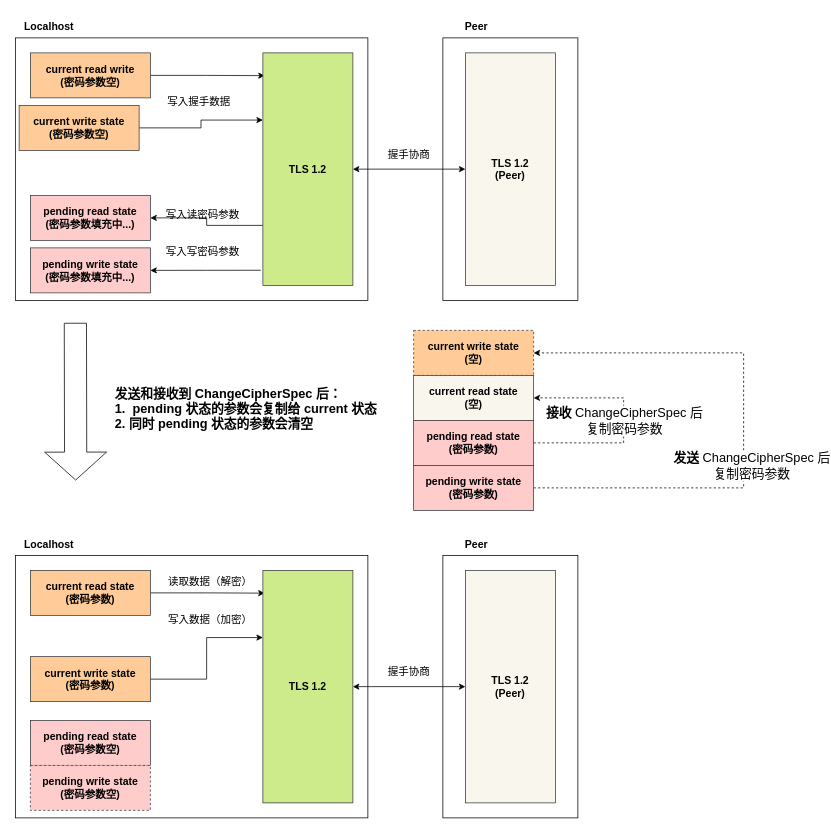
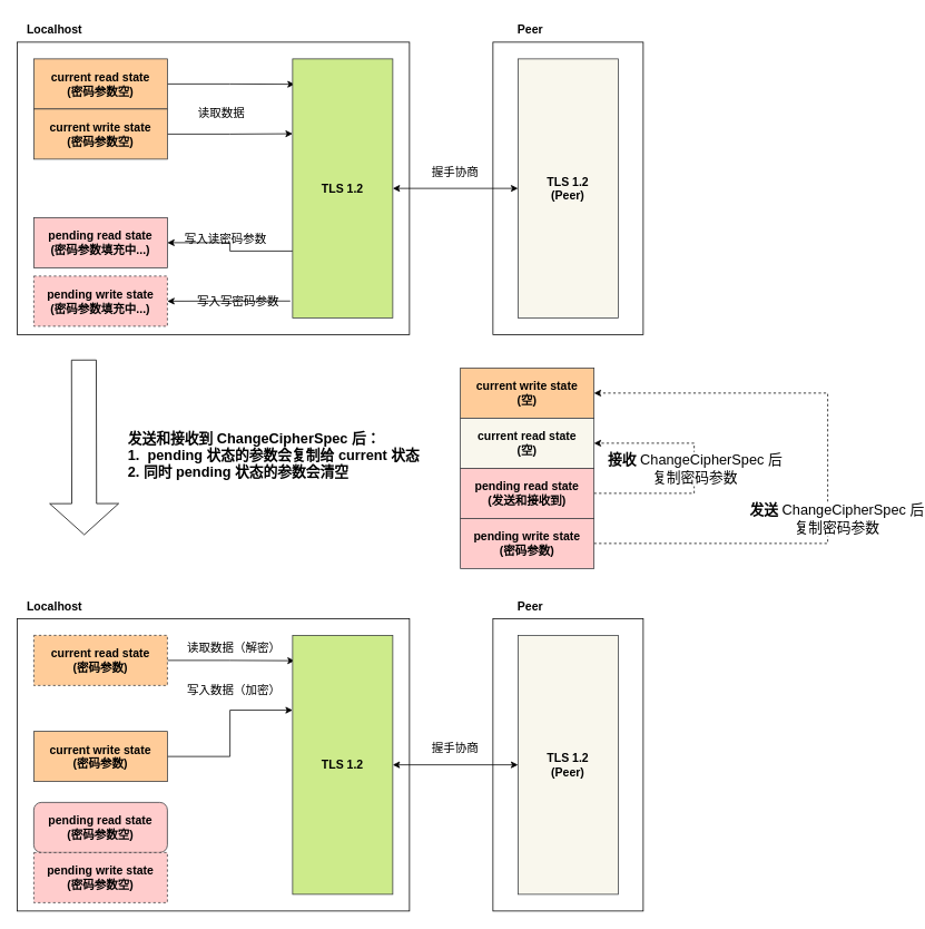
- <mxCell id="5" value="current read write&lt;br style=&quot;font-size: 14px;&quot;&gt;(密码参数空)" style="rounded=0;whiteSpace=wrap;html=1;fontStyle=1;fontSize=14;fillColor=#ffcc99;strokeColor=#36393d;" vertex="1" parent="1"><mxGeometry x="40" y="70" width="160" height="60" as="geometry" /></mxCell>
+ <mxCell id="5" value="current read state&lt;br style=&quot;font-size: 14px;&quot;&gt;(密码参数空)" style="rounded=0;whiteSpace=wrap;html=1;fontStyle=1;fontSize=14;fillColor=#ffcc99;strokeColor=#36393d;" vertex="1" parent="1"><mxGeometry x="40" y="70" width="160" height="60" as="geometry" /></mxCell>
- <mxCell id="15" value="写入握手数据" style="text;html=1;strokeColor=none;fillColor=none;align=center;verticalAlign=middle;whiteSpace=wrap;rounded=0;fontSize=14;" vertex="1" parent="1"><mxGeometry x="220" y="120" width="90" height="30" as="geometry" /></mxCell>
+ <mxCell id="15" value="读取数据" style="text;html=1;strokeColor=none;fillColor=none;align=center;verticalAlign=middle;whiteSpace=wrap;rounded=0;fontSize=14;" vertex="1" parent="1"><mxGeometry x="220" y="120" width="90" height="30" as="geometry" /></mxCell>
- <mxCell id="7" value="current write state&lt;br style=&quot;font-size: 14px;&quot;&gt;(密码参数空)" style="rounded=0;whiteSpace=wrap;html=1;fontStyle=1;fontSize=14;fillColor=#ffcc99;strokeColor=#36393d;" vertex="1" parent="1"><mxGeometry x="25" y="140" width="160" height="60" as="geometry" /></mxCell>
+ <mxCell id="7" value="current write state&lt;br style=&quot;font-size: 14px;&quot;&gt;(密码参数空)" style="rounded=0;whiteSpace=wrap;html=1;fontStyle=1;fontSize=14;fillColor=#ffcc99;strokeColor=#36393d;" vertex="1" parent="1"><mxGeometry x="40" y="130" width="160" height="60" as="geometry" /></mxCell>
- <mxCell id="18" value="写入写密码参数" style="text;html=1;strokeColor=none;fillColor=none;align=center;verticalAlign=middle;whiteSpace=wrap;rounded=0;fontSize=14;" vertex="1" parent="1"><mxGeometry x="220" y="320" width="100" height="30" as="geometry" /></mxCell>
+ <mxCell id="18" value="写入写密码参数" style="text;html=1;strokeColor=none;fillColor=none;align=center;verticalAlign=middle;whiteSpace=wrap;rounded=0;fontSize=14;" vertex="1" parent="1"><mxGeometry x="235" y="345" width="100" height="30" as="geometry" /></mxCell>
- <mxCell id="9" value="pending write state&lt;br style=&quot;font-size: 14px;&quot;&gt;(密码参数填充中...)" style="rounded=0;whiteSpace=wrap;html=1;fontStyle=1;fontSize=14;fillColor=#ffcccc;strokeColor=#36393d;" vertex="1" parent="1"><mxGeometry x="40" y="330" width="160" height="60" as="geometry" /></mxCell>
+ <mxCell id="9" value="pending write state&lt;br style=&quot;font-size: 14px;&quot;&gt;(密码参数填充中...)" style="rounded=0;whiteSpace=wrap;html=1;fontStyle=1;fontSize=14;fillColor=#ffcccc;strokeColor=#36393d;dashed=1;" vertex="1" parent="1"><mxGeometry x="40" y="330" width="160" height="60" as="geometry" /></mxCell>
- <mxCell id="39" value="current write state&lt;br style=&quot;font-size: 14px;&quot;&gt;(空)" style="rounded=0;whiteSpace=wrap;html=1;fontStyle=1;fontSize=14;fillColor=#ffcc99;strokeColor=#36393d;dashed=1;" vertex="1" parent="1"><mxGeometry x="551" y="440" width="160" height="60" as="geometry" /></mxCell>
+ <mxCell id="39" value="current write state&lt;br style=&quot;font-size: 14px;&quot;&gt;(空)" style="rounded=0;whiteSpace=wrap;html=1;fontStyle=1;fontSize=14;fillColor=#ffcc99;strokeColor=#36393d;" vertex="1" parent="1"><mxGeometry x="551" y="440" width="160" height="60" as="geometry" /></mxCell>
- <mxCell id="43" value="pending read state&lt;br style=&quot;font-size: 14px;&quot;&gt;(密码参数)" style="rounded=0;whiteSpace=wrap;html=1;fontStyle=1;fontSize=14;fillColor=#ffcccc;strokeColor=#36393d;" vertex="1" parent="1"><mxGeometry x="551" y="560" width="160" height="60" as="geometry" /></mxCell>
+ <mxCell id="43" value="pending read state&lt;br style=&quot;font-size: 14px;&quot;&gt;(发送和接收到)" style="rounded=0;whiteSpace=wrap;html=1;fontStyle=1;fontSize=14;fillColor=#ffcccc;strokeColor=#36393d;" vertex="1" parent="1"><mxGeometry x="551" y="560" width="160" height="60" as="geometry" /></mxCell>
- <mxCell id="25" value="current read state&lt;br style=&quot;font-size: 14px;&quot;&gt;(密码参数)" style="rounded=0;whiteSpace=wrap;html=1;fontStyle=1;fontSize=14;fillColor=#ffcc99;strokeColor=#36393d;" vertex="1" parent="1"><mxGeometry x="40" y="760" width="160" height="60" as="geometry" /></mxCell>
+ <mxCell id="25" value="current read state&lt;br style=&quot;font-size: 14px;&quot;&gt;(密码参数)" style="rounded=0;whiteSpace=wrap;html=1;fontStyle=1;fontSize=14;fillColor=#ffcc99;strokeColor=#36393d;dashed=1;" vertex="1" parent="1"><mxGeometry x="40" y="760" width="160" height="60" as="geometry" /></mxCell>
- <mxCell id="28" value="pending read state&lt;br style=&quot;font-size: 14px;&quot;&gt;(密码参数空)" style="rounded=0;whiteSpace=wrap;html=1;fontStyle=1;fontSize=14;fillColor=#ffcccc;strokeColor=#36393d;" vertex="1" parent="1"><mxGeometry x="40" y="960" width="160" height="60" as="geometry" /></mxCell>
+ <mxCell id="28" value="pending read state&lt;br style=&quot;font-size: 14px;&quot;&gt;(密码参数空)" style="whiteSpace=wrap;html=1;fontStyle=1;fontSize=14;fillColor=#ffcccc;strokeColor=#36393d;rounded=1;" vertex="1" parent="1"><mxGeometry x="40" y="960" width="160" height="60" as="geometry" /></mxCell>
